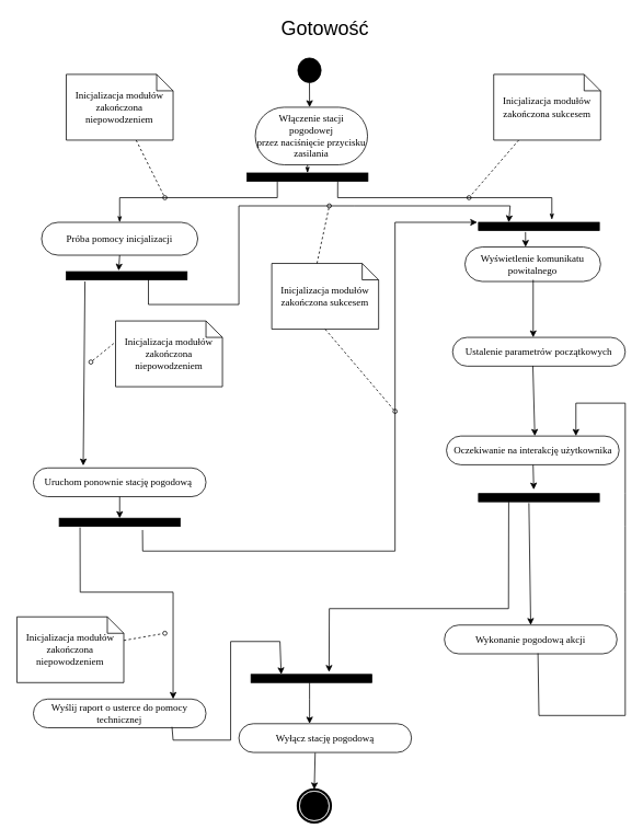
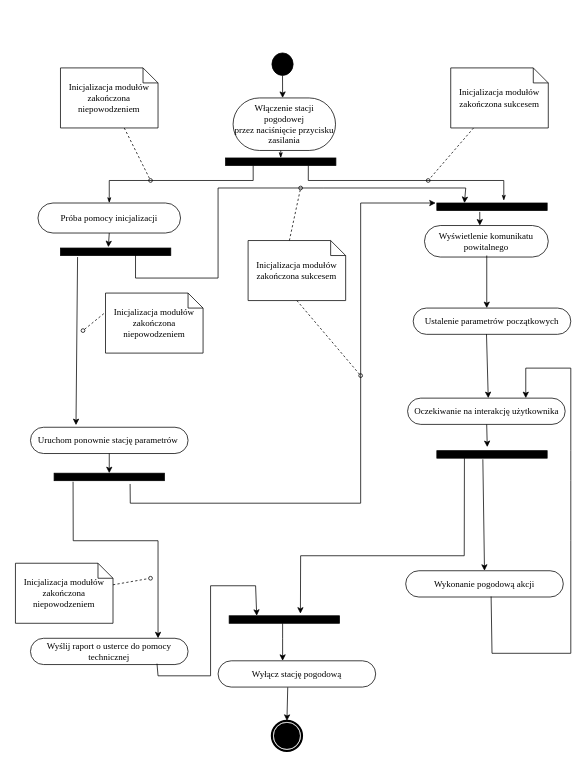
- <mxCell id="50" value="&lt;font style=&quot;font-size: 24px;&quot;&gt;Gotowość&lt;/font&gt;" style="text;html=1;strokeColor=none;fillColor=none;align=center;verticalAlign=middle;whiteSpace=wrap;rounded=0;" vertex="1" parent="1"><mxGeometry x="215" y="20" width="360" height="30" as="geometry" /></mxCell>
- <mxCell id="3" value="Uruchom ponownie stację pogodową&amp;nbsp;" style="rounded=1;whiteSpace=wrap;html=1;shadow=0;comic=0;labelBackgroundColor=none;strokeWidth=1;fontFamily=Verdana;fontSize=12;align=center;arcSize=50;" vertex="1" parent="1"><mxGeometry x="40" y="568.8" width="210" height="35" as="geometry" /></mxCell>
+ <mxCell id="3" value="Uruchom ponownie stację parametrów&amp;nbsp;" style="rounded=1;whiteSpace=wrap;html=1;shadow=0;comic=0;labelBackgroundColor=none;strokeWidth=1;fontFamily=Verdana;fontSize=12;align=center;arcSize=50;" vertex="1" parent="1"><mxGeometry x="40" y="568.8" width="210" height="35" as="geometry" /></mxCell>
